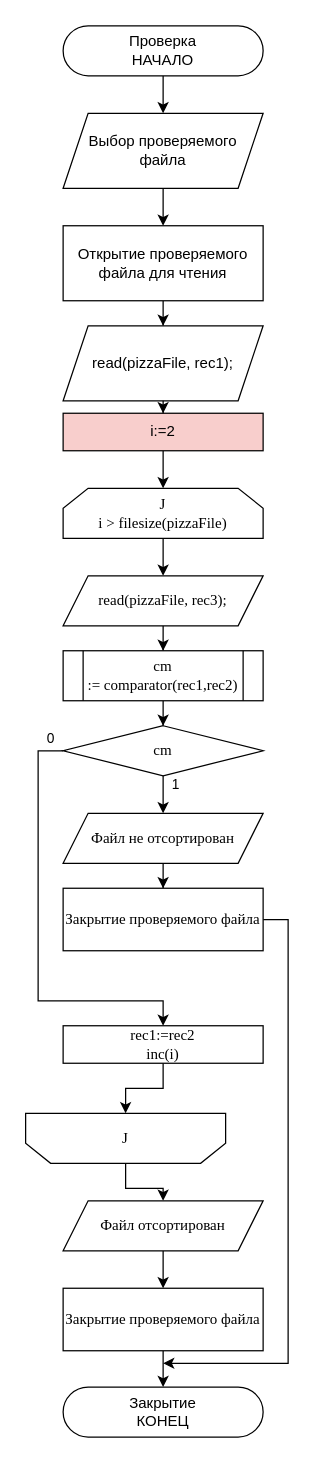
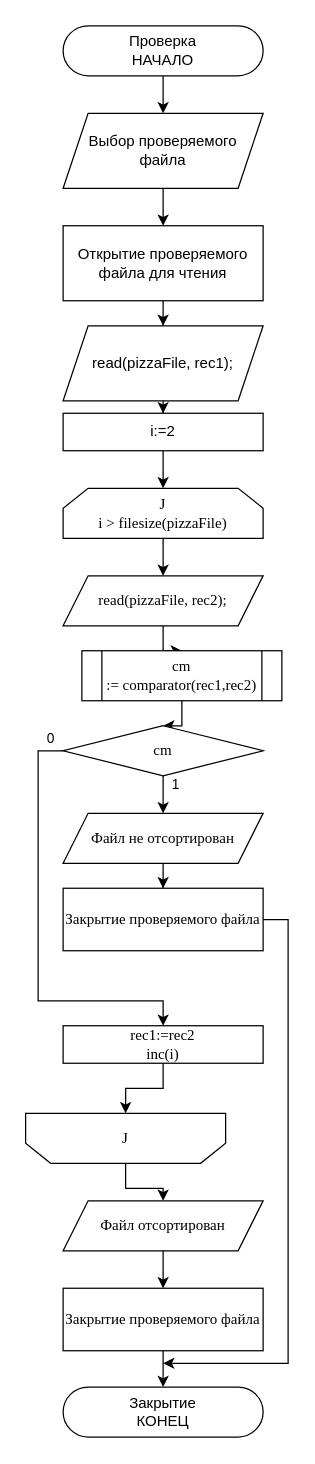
- <mxCell id="13" value="i:=2" style="whiteSpace=wrap;html=1;fillColor=#f8cecc;" vertex="1" parent="1"><mxGeometry x="50" y="330" width="160" height="30" as="geometry" /></mxCell>
+ <mxCell id="13" value="i:=2" style="whiteSpace=wrap;html=1;" vertex="1" parent="1"><mxGeometry x="50" y="330" width="160" height="30" as="geometry" /></mxCell>
- <mxCell id="15" value="read(pizzaFile, rec3);" style="shape=parallelogram;perimeter=parallelogramPerimeter;whiteSpace=wrap;html=1;fixedSize=1;rounded=0;shadow=0;fontFamily=Times New Roman;strokeWidth=1;" vertex="1" parent="1"><mxGeometry x="50" y="460" width="160" height="40" as="geometry" /></mxCell>
+ <mxCell id="15" value="read(pizzaFile, rec2);" style="shape=parallelogram;perimeter=parallelogramPerimeter;whiteSpace=wrap;html=1;fixedSize=1;rounded=0;shadow=0;fontFamily=Times New Roman;strokeWidth=1;" vertex="1" parent="1"><mxGeometry x="50" y="460" width="160" height="40" as="geometry" /></mxCell>
- <mxCell id="17" value="cm :=&amp;nbsp;comparator(rec1,rec2)" style="shape=process;whiteSpace=wrap;html=1;backgroundOutline=1;rounded=0;shadow=0;fontFamily=Times New Roman;strokeWidth=1;" vertex="1" parent="1"><mxGeometry x="50" y="520" width="160" height="40" as="geometry" /></mxCell>
+ <mxCell id="17" value="cm :=&amp;nbsp;comparator(rec1,rec2)" style="shape=process;whiteSpace=wrap;html=1;backgroundOutline=1;rounded=0;shadow=0;fontFamily=Times New Roman;strokeWidth=1;" vertex="1" parent="1"><mxGeometry x="65" y="520" width="160" height="40" as="geometry" /></mxCell>
